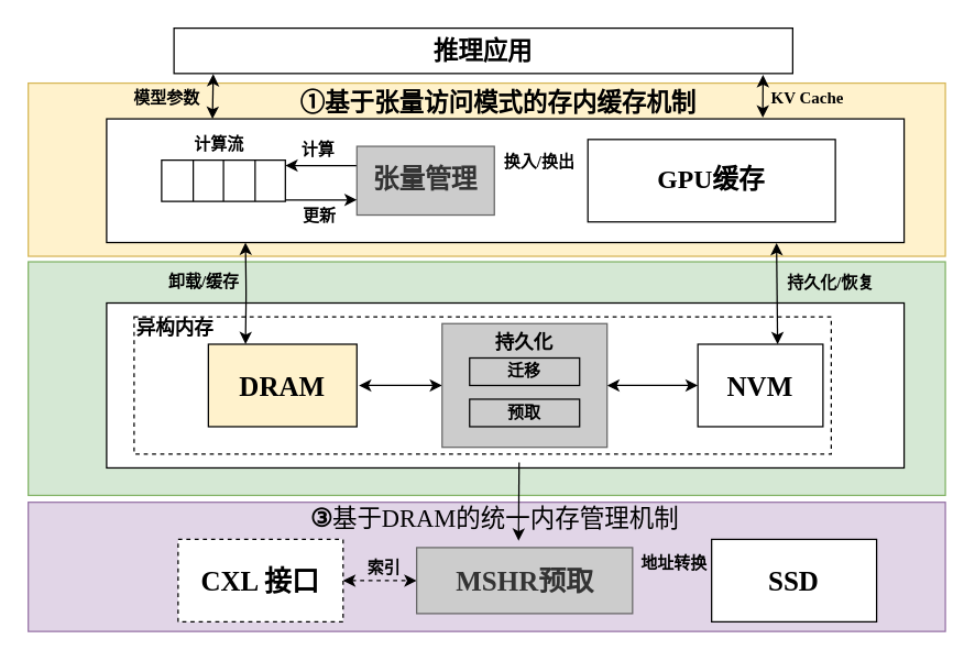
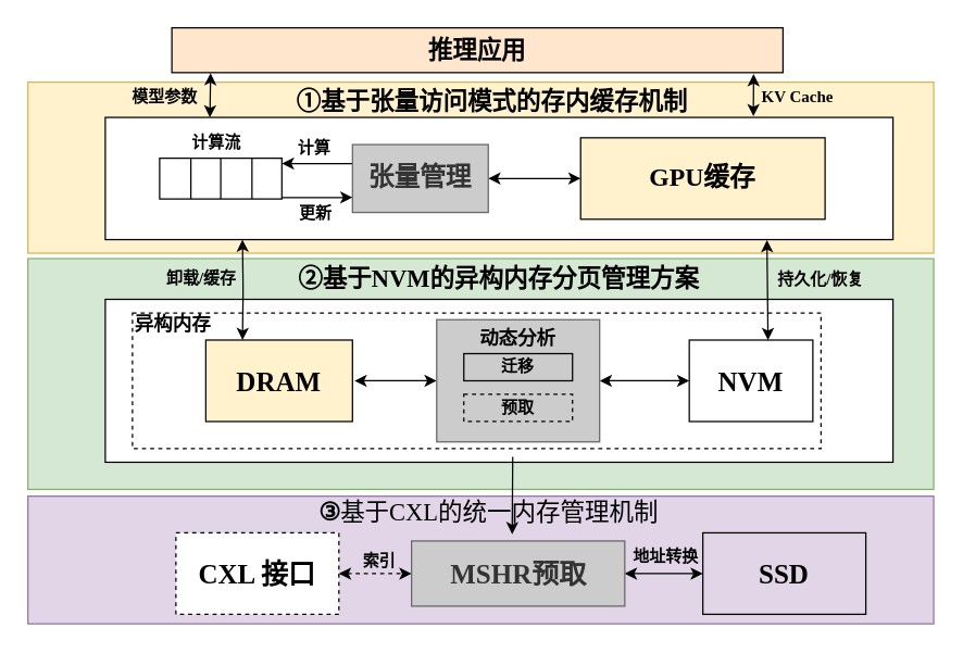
- <mxCell id="5" value="&lt;font face=&quot;宋体&quot; size=&quot;1&quot; style=&quot;&quot;&gt;&lt;span style=&quot;font-size: 18px;&quot;&gt;&lt;b&gt;推理应用&lt;/b&gt;&lt;/span&gt;&lt;/font&gt;" style="rounded=0;whiteSpace=wrap;html=1;" vertex="1" parent="1"><mxGeometry x="126" y="20" width="450" height="33" as="geometry" /></mxCell>
+ <mxCell id="5" value="&lt;font face=&quot;宋体&quot; size=&quot;1&quot; style=&quot;&quot;&gt;&lt;span style=&quot;font-size: 18px;&quot;&gt;&lt;b&gt;推理应用&lt;/b&gt;&lt;/span&gt;&lt;/font&gt;" style="rounded=0;whiteSpace=wrap;html=1;fillColor=#ffe6cc;" vertex="1" parent="1"><mxGeometry x="126" y="20" width="450" height="33" as="geometry" /></mxCell>
- <mxCell id="50" value="&lt;b&gt;&lt;font face=&quot;宋体&quot;&gt;换入/换出&lt;/font&gt;&lt;/b&gt;" style="text;html=1;strokeColor=none;fillColor=none;align=center;verticalAlign=middle;whiteSpace=wrap;rounded=0;" vertex="1" parent="1"><mxGeometry x="359" y="103" width="66" height="30" as="geometry" /></mxCell>
+ <mxCell id="22" style="edgeStyle=orthogonalEdgeStyle;rounded=0;orthogonalLoop=1;jettySize=auto;html=1;entryX=0;entryY=0.5;entryDx=0;entryDy=0;startArrow=classic;startFill=1;" edge="1" parent="1" source="23" target="21"><mxGeometry relative="1" as="geometry" /></mxCell>
- <mxCell id="21" value="&lt;font face=&quot;宋体&quot; size=&quot;1&quot; style=&quot;&quot;&gt;&lt;b style=&quot;font-size: 19px;&quot;&gt;GPU缓存&lt;/b&gt;&lt;/font&gt;" style="rounded=0;whiteSpace=wrap;html=1;" vertex="1" parent="1"><mxGeometry x="427" y="101" width="180" height="60" as="geometry" /></mxCell>
+ <mxCell id="21" value="&lt;font face=&quot;宋体&quot; size=&quot;1&quot; style=&quot;&quot;&gt;&lt;b style=&quot;font-size: 19px;&quot;&gt;GPU缓存&lt;/b&gt;&lt;/font&gt;" style="rounded=0;whiteSpace=wrap;html=1;fillColor=#fff2cc;" vertex="1" parent="1"><mxGeometry x="427" y="101" width="180" height="60" as="geometry" /></mxCell>
+ <mxCell id="45" value="&lt;span style=&quot;font-size: 18px;&quot;&gt;&lt;b&gt;&lt;font face=&quot;宋体&quot;&gt;②&lt;/font&gt;&lt;/b&gt;&lt;/span&gt;&lt;font size=&quot;1&quot; face=&quot;宋体&quot;&gt;&lt;b style=&quot;font-size: 18px;&quot;&gt;基于NVM的异构内存分页管理方案&lt;/b&gt;&lt;/font&gt;" style="text;html=1;strokeColor=none;fillColor=none;align=center;verticalAlign=middle;whiteSpace=wrap;rounded=0;" vertex="1" parent="1"><mxGeometry x="207" y="190" width="320" height="30" as="geometry" /></mxCell>
- <mxCell id="32" value="&lt;b&gt;&lt;font face=&quot;宋体&quot; style=&quot;font-size: 14px;&quot;&gt;持久化&lt;/font&gt;&lt;/b&gt;" style="text;html=1;strokeColor=none;fillColor=none;align=center;verticalAlign=middle;whiteSpace=wrap;rounded=0;" vertex="1" parent="1"><mxGeometry x="351" y="235" width="60" height="30" as="geometry" /></mxCell>
+ <mxCell id="32" value="&lt;b&gt;&lt;font face=&quot;宋体&quot; style=&quot;font-size: 14px;&quot;&gt;动态分析&lt;/font&gt;&lt;/b&gt;" style="text;html=1;strokeColor=none;fillColor=none;align=center;verticalAlign=middle;whiteSpace=wrap;rounded=0;" vertex="1" parent="1"><mxGeometry x="351" y="235" width="60" height="30" as="geometry" /></mxCell>
- <mxCell id="38" value="&lt;b&gt;&lt;font face=&quot;宋体&quot;&gt;预取&lt;/font&gt;&lt;/b&gt;" style="rounded=0;whiteSpace=wrap;html=1;fillColor=none;" vertex="1" parent="1"><mxGeometry x="341" y="290" width="80" height="20" as="geometry" /></mxCell>
+ <mxCell id="38" value="&lt;b&gt;&lt;font face=&quot;宋体&quot;&gt;预取&lt;/font&gt;&lt;/b&gt;" style="rounded=0;whiteSpace=wrap;html=1;fillColor=none;dashed=1;" vertex="1" parent="1"><mxGeometry x="341" y="290" width="80" height="20" as="geometry" /></mxCell>
- <mxCell id="47" value="&lt;span style=&quot;font-size: 18px;&quot;&gt;&lt;b&gt;&lt;font face=&quot;宋体&quot;&gt;③&lt;/font&gt;&lt;/b&gt;&lt;/span&gt;&lt;font style=&quot;font-size: 18px;&quot;&gt;基于&lt;span style=&quot;font-family: &amp;quot;Times New Roman&amp;quot;, serif;&quot; lang=&quot;EN-US&quot;&gt;DRAM&lt;/span&gt;&lt;span style=&quot;font-family: 黑体;&quot;&gt;的统一内存管理机制&lt;/span&gt;&lt;/font&gt;" style="text;html=1;strokeColor=none;fillColor=none;align=center;verticalAlign=middle;whiteSpace=wrap;rounded=0;" vertex="1" parent="1"><mxGeometry x="192" y="362" width="335" height="30" as="geometry" /></mxCell>
+ <mxCell id="47" value="&lt;span style=&quot;font-size: 18px;&quot;&gt;&lt;b&gt;&lt;font face=&quot;宋体&quot;&gt;③&lt;/font&gt;&lt;/b&gt;&lt;/span&gt;&lt;font style=&quot;font-size: 18px;&quot;&gt;基于&lt;span style=&quot;font-family: &amp;quot;Times New Roman&amp;quot;, serif;&quot; lang=&quot;EN-US&quot;&gt;CXL&lt;/span&gt;&lt;span style=&quot;font-family: 黑体;&quot;&gt;的统一内存管理机制&lt;/span&gt;&lt;/font&gt;" style="text;html=1;strokeColor=none;fillColor=none;align=center;verticalAlign=middle;whiteSpace=wrap;rounded=0;" vertex="1" parent="1"><mxGeometry x="192" y="362" width="335" height="30" as="geometry" /></mxCell>
+ <mxCell id="33" style="edgeStyle=orthogonalEdgeStyle;rounded=1;orthogonalLoop=1;jettySize=auto;html=1;exitX=1;exitY=0.5;exitDx=0;exitDy=0;entryX=0;entryY=0.5;entryDx=0;entryDy=0;startArrow=classic;" edge="1" parent="1" source="34" target="42"><mxGeometry relative="1" as="geometry" /></mxCell>
- <mxCell id="42" value="&lt;font face=&quot;Times New Roman&quot; size=&quot;1&quot; style=&quot;&quot;&gt;&lt;b style=&quot;font-size: 20px;&quot;&gt;SSD&lt;/b&gt;&lt;/font&gt;" style="rounded=0;whiteSpace=wrap;html=1;" vertex="1" parent="1"><mxGeometry x="517" y="392" width="120" height="60" as="geometry" /></mxCell>
+ <mxCell id="42" value="&lt;font face=&quot;Times New Roman&quot; size=&quot;1&quot; style=&quot;&quot;&gt;&lt;b style=&quot;font-size: 20px;&quot;&gt;SSD&lt;/b&gt;&lt;/font&gt;" style="rounded=0;whiteSpace=wrap;html=1;fillColor=#e1d5e7;" vertex="1" parent="1"><mxGeometry x="517" y="392" width="120" height="60" as="geometry" /></mxCell>
